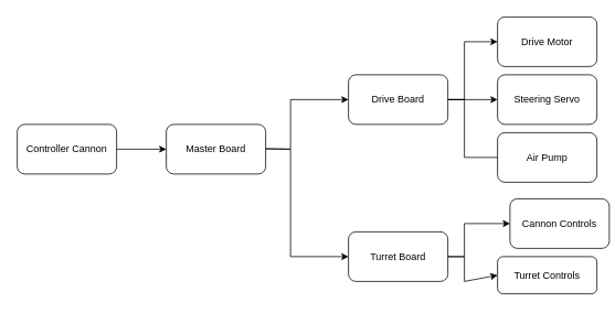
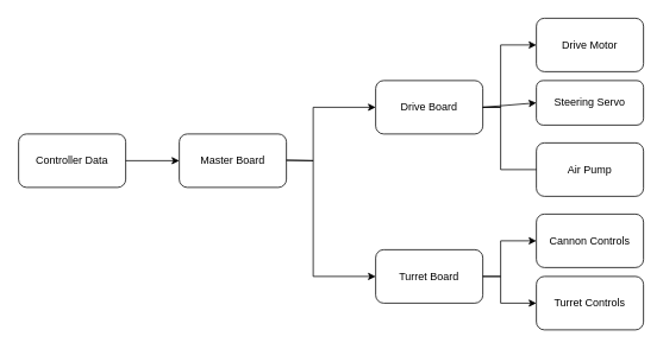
- <mxCell id="7" value="Steering Servo" style="rounded=1;whiteSpace=wrap;html=1;" vertex="1" parent="1"><mxGeometry x="600" y="90" width="120" height="60" as="geometry" /></mxCell>
+ <mxCell id="7" value="Steering Servo" style="rounded=1;whiteSpace=wrap;html=1;" vertex="1" parent="1"><mxGeometry x="600" y="90" width="120" height="50" as="geometry" /></mxCell>
- <mxCell id="2" value="Controller Cannon" style="rounded=1;whiteSpace=wrap;html=1;" vertex="1" parent="1"><mxGeometry x="20" y="150" width="120" height="60" as="geometry" /></mxCell>
+ <mxCell id="2" value="Controller Data" style="rounded=1;whiteSpace=wrap;html=1;" vertex="1" parent="1"><mxGeometry x="20" y="150" width="120" height="60" as="geometry" /></mxCell>
- <mxCell id="9" value="Cannon Controls" style="rounded=1;whiteSpace=wrap;html=1;" vertex="1" parent="1"><mxGeometry x="615" y="240" width="120" height="60" as="geometry" /></mxCell>
+ <mxCell id="9" value="Cannon Controls" style="rounded=1;whiteSpace=wrap;html=1;" vertex="1" parent="1"><mxGeometry x="600" y="240" width="120" height="60" as="geometry" /></mxCell>
- <mxCell id="10" value="Turret Controls" style="rounded=1;whiteSpace=wrap;html=1;" vertex="1" parent="1"><mxGeometry x="600" y="310" width="120" height="45" as="geometry" /></mxCell>
+ <mxCell id="10" value="Turret Controls" style="rounded=1;whiteSpace=wrap;html=1;" vertex="1" parent="1"><mxGeometry x="600" y="310" width="120" height="60" as="geometry" /></mxCell>
